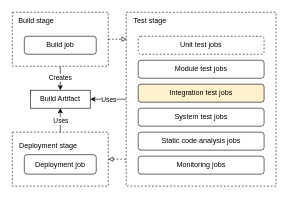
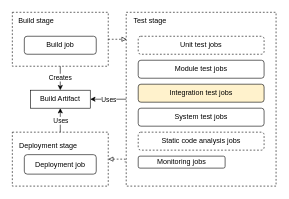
- <mxCell id="14" value="Static code analysis jobs" style="rounded=1;whiteSpace=wrap;html=1;" parent="1" vertex="1"><mxGeometry x="230" y="220" width="210" height="30" as="geometry" /></mxCell>
+ <mxCell id="14" value="Static code analysis jobs" style="rounded=1;whiteSpace=wrap;html=1;dashed=1;" parent="1" vertex="1"><mxGeometry x="230" y="220" width="210" height="30" as="geometry" /></mxCell>
- <mxCell id="21" value="Monitoring jobs" style="rounded=1;whiteSpace=wrap;html=1;" parent="1" vertex="1"><mxGeometry x="230" y="260" width="210" height="30" as="geometry" /></mxCell>
+ <mxCell id="21" value="Monitoring jobs" style="rounded=1;whiteSpace=wrap;html=1;" parent="1" vertex="1"><mxGeometry x="230" y="260" width="145" height="20" as="geometry" /></mxCell>
